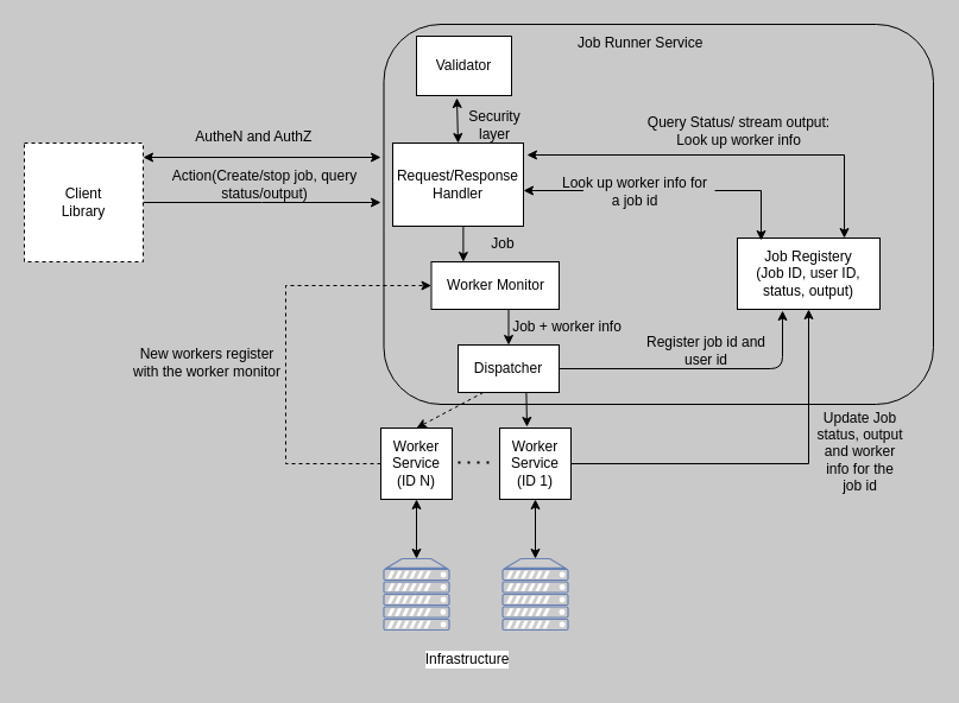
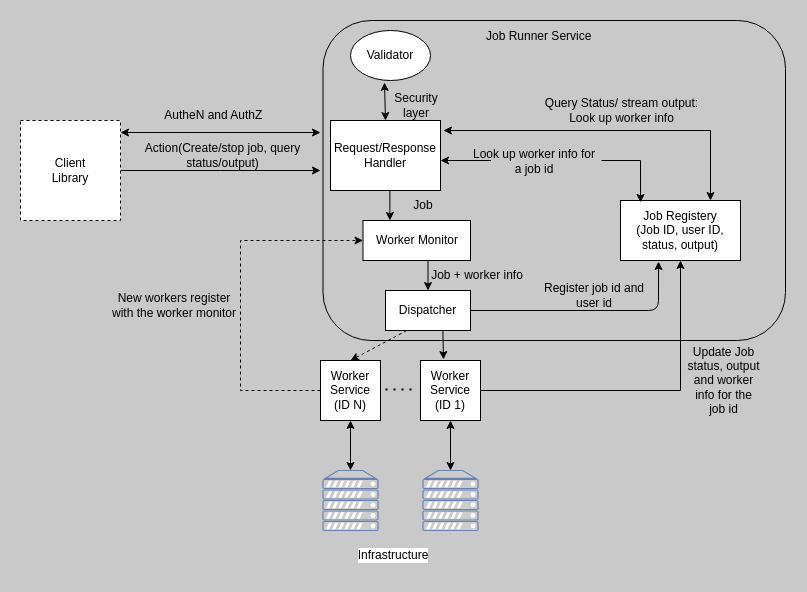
- <mxCell id="6" value="Validator" style="rounded=0;whiteSpace=wrap;html=1;fontColor=#000000;labelBackgroundColor=default;" parent="1" vertex="1"><mxGeometry x="350" y="30" width="80" height="50" as="geometry" /></mxCell>
+ <mxCell id="6" value="Validator" style="ellipse;whiteSpace=wrap;html=1;fontColor=#000000;labelBackgroundColor=default;" parent="1" vertex="1"><mxGeometry x="350" y="30" width="80" height="50" as="geometry" /></mxCell>
